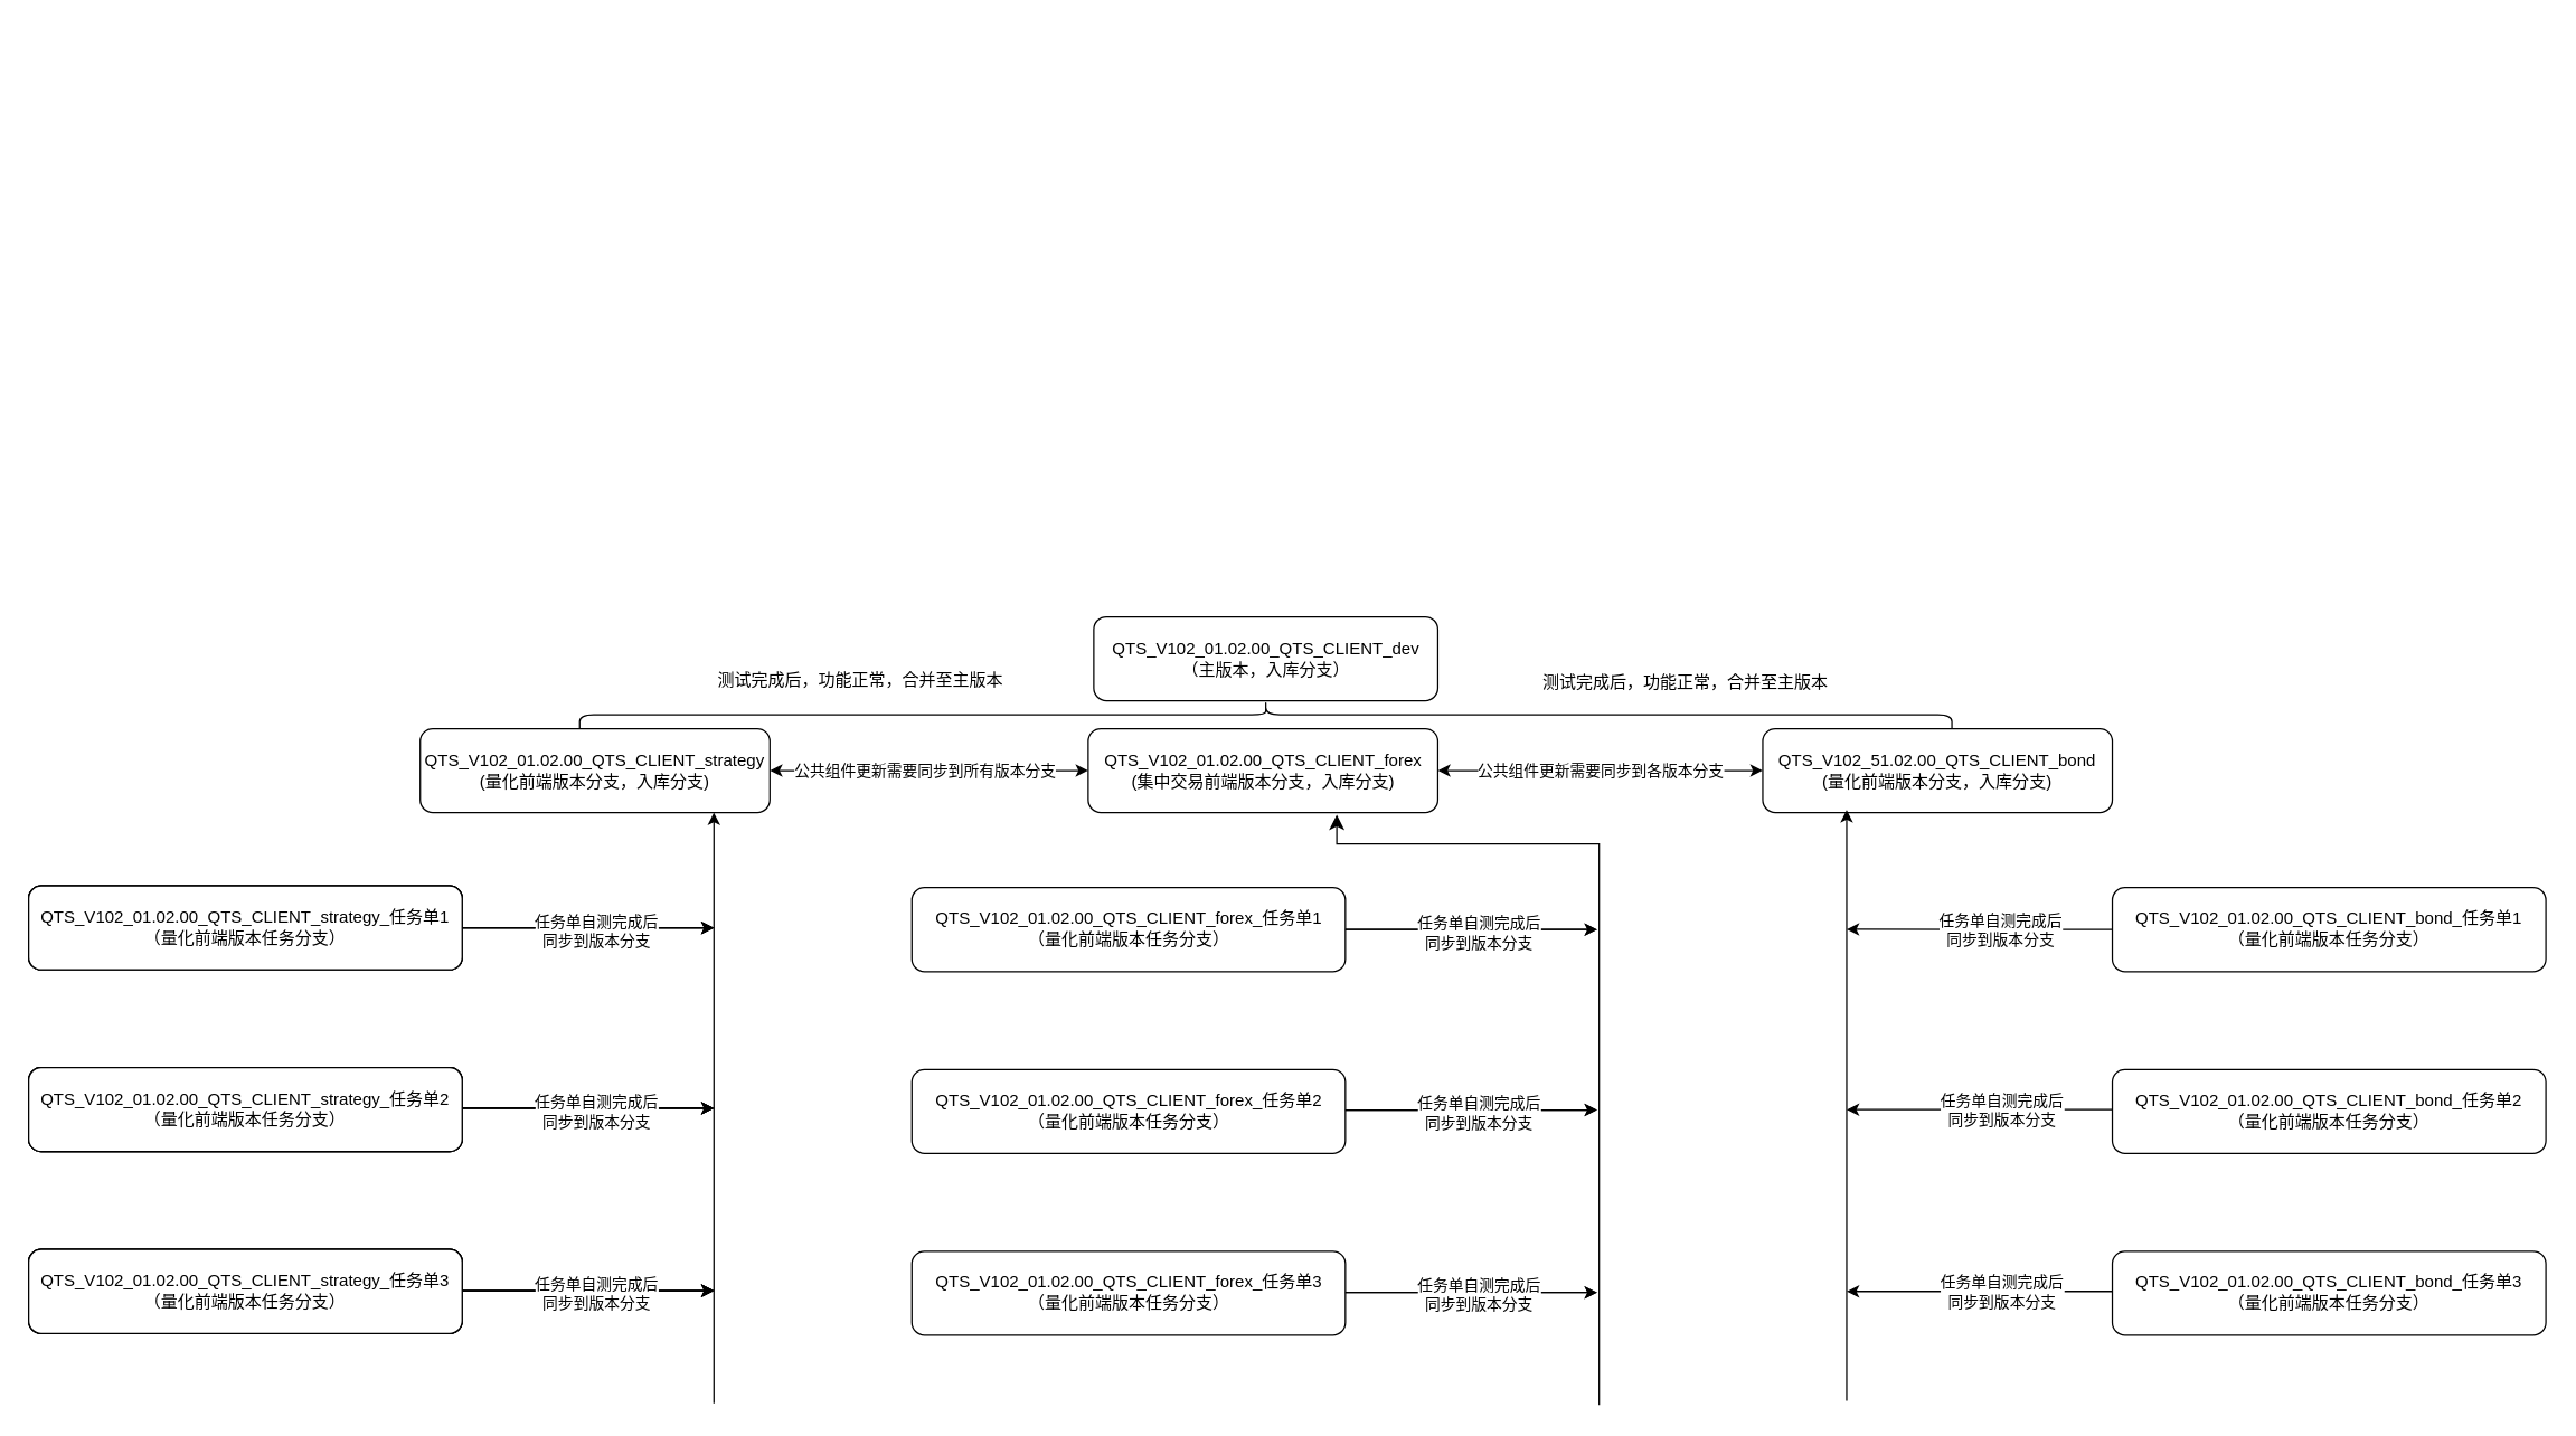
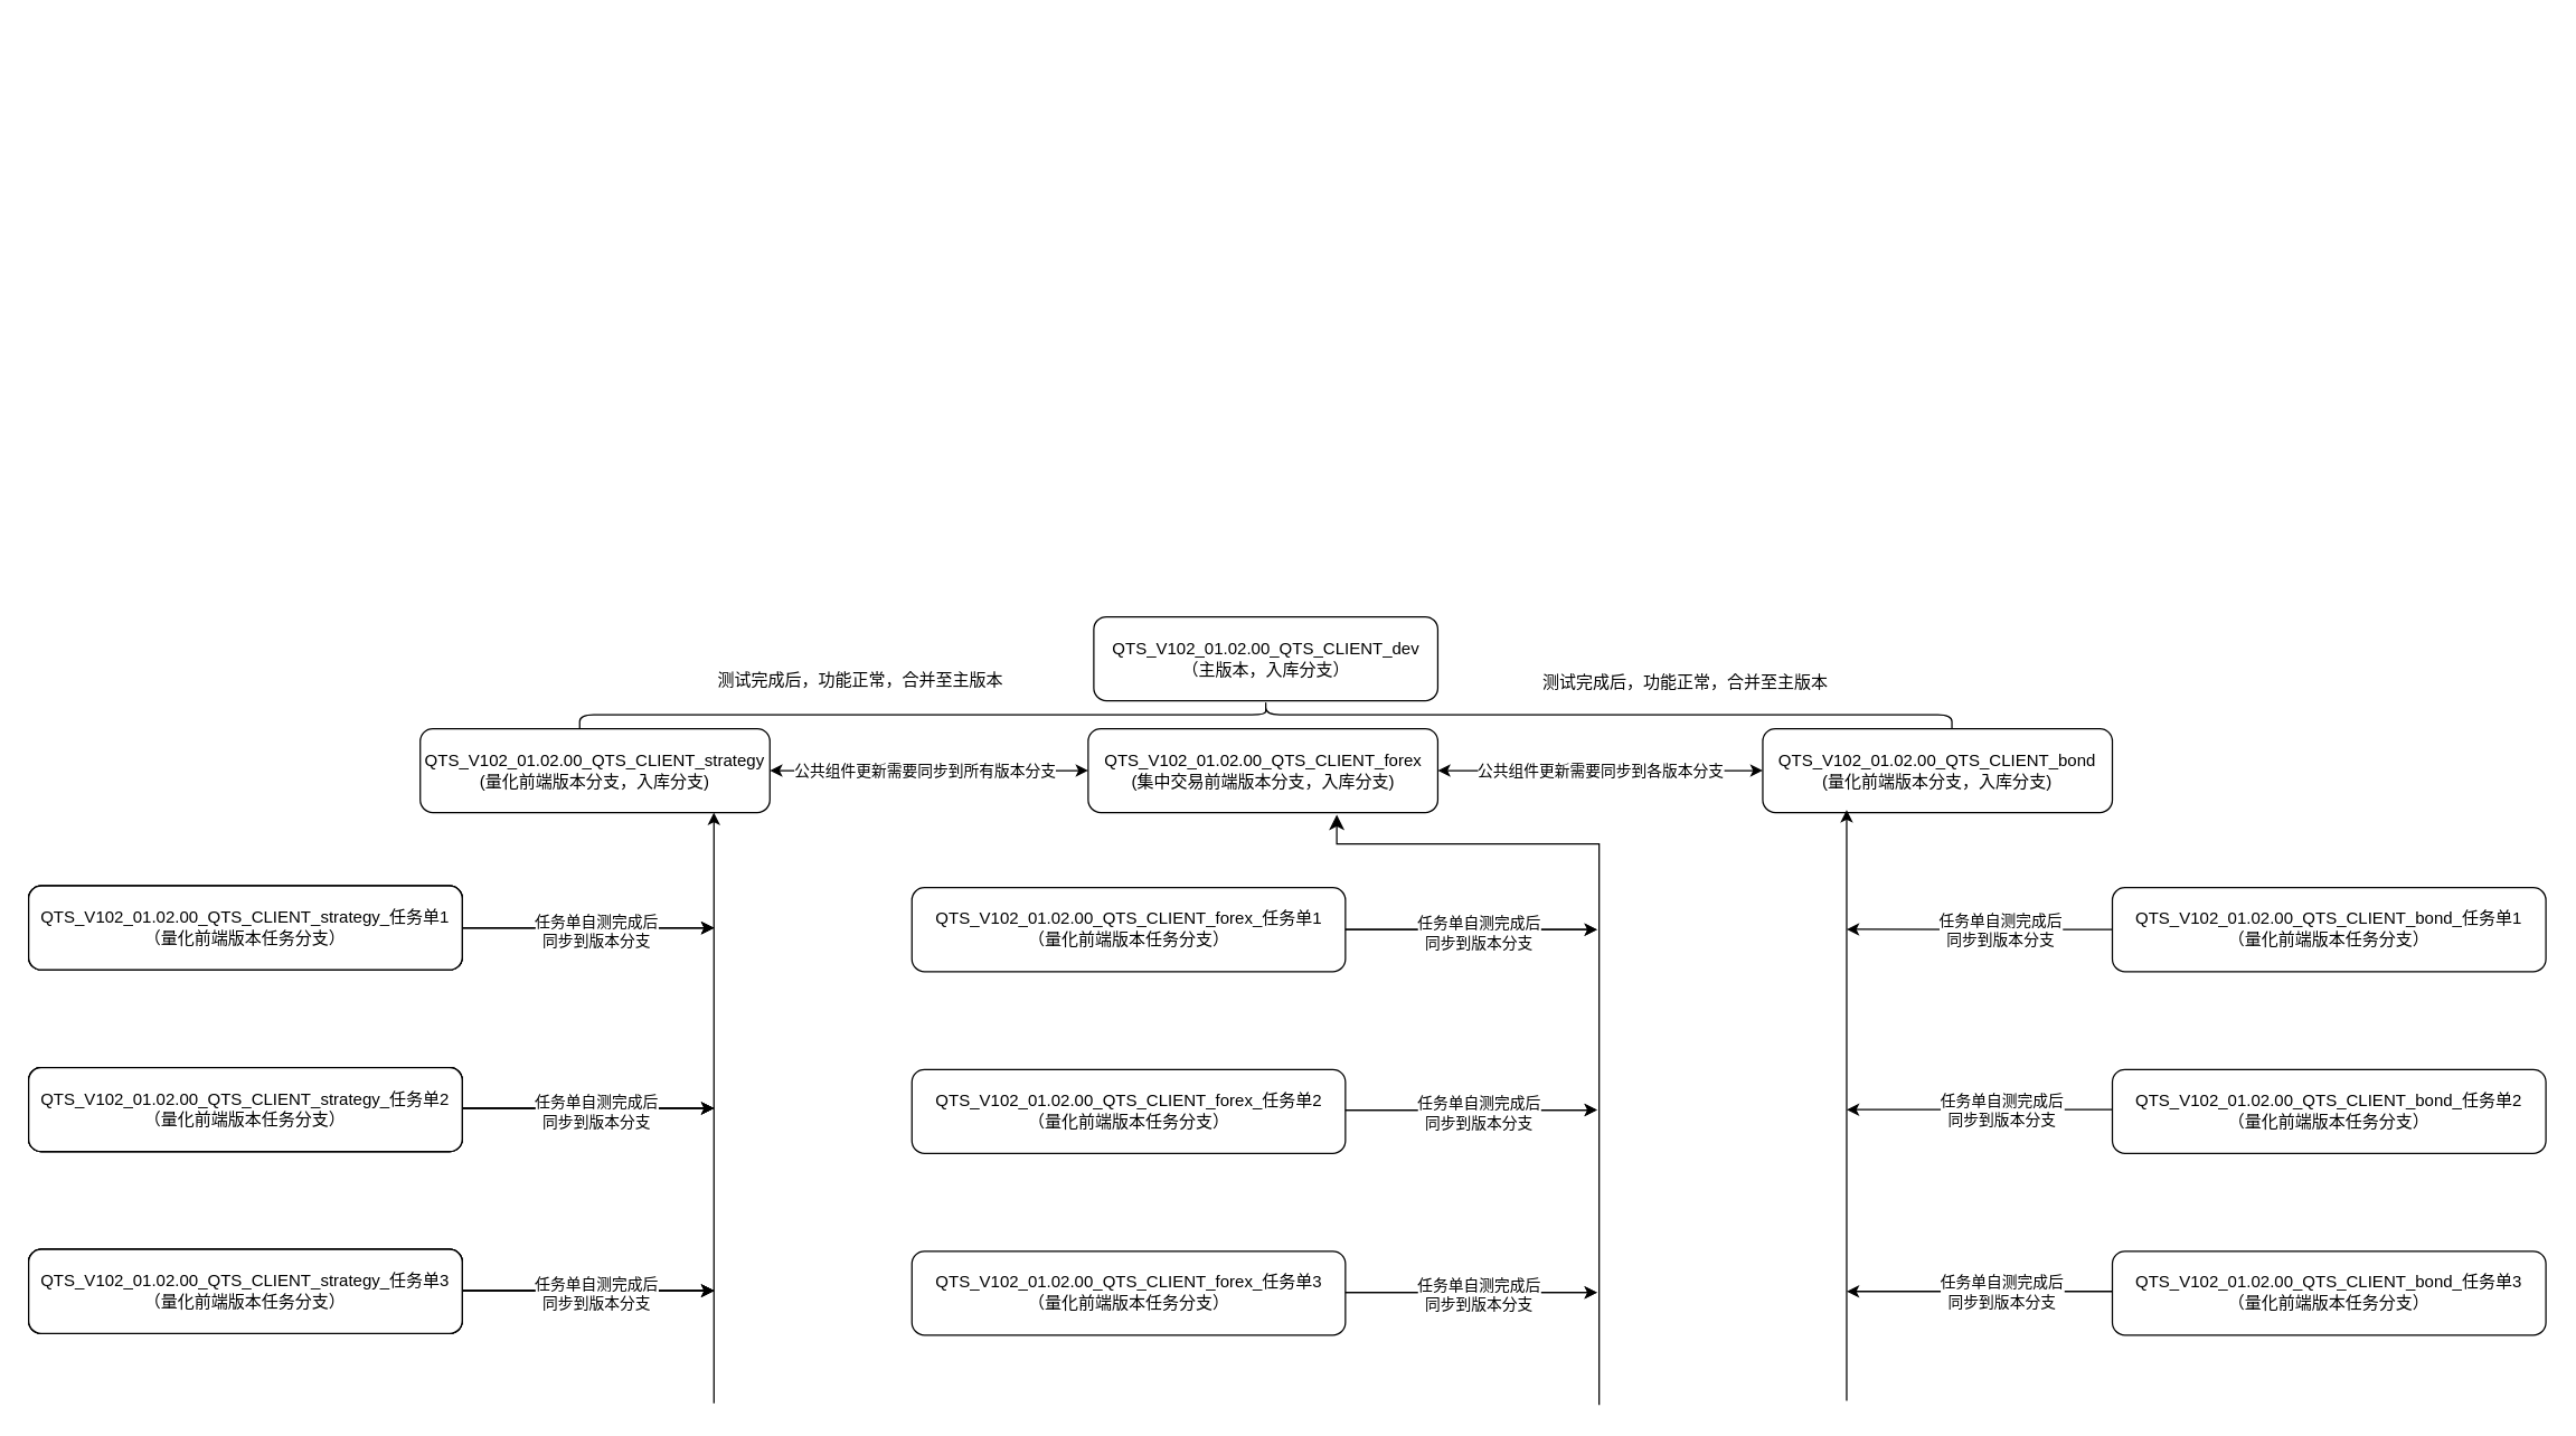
- <mxCell id="6" value="QTS_V102_51.02.00_QTS_CLIENT_bond&lt;br&gt;(量化前端版本分支，入库分支)" style="rounded=1;whiteSpace=wrap;html=1;" parent="1" vertex="1"><mxGeometry x="1260" y="520.62" width="250" height="60" as="geometry" /></mxCell>
+ <mxCell id="6" value="QTS_V102_01.02.00_QTS_CLIENT_bond&lt;br&gt;(量化前端版本分支，入库分支)" style="rounded=1;whiteSpace=wrap;html=1;" parent="1" vertex="1"><mxGeometry x="1260" y="520.62" width="250" height="60" as="geometry" /></mxCell>
